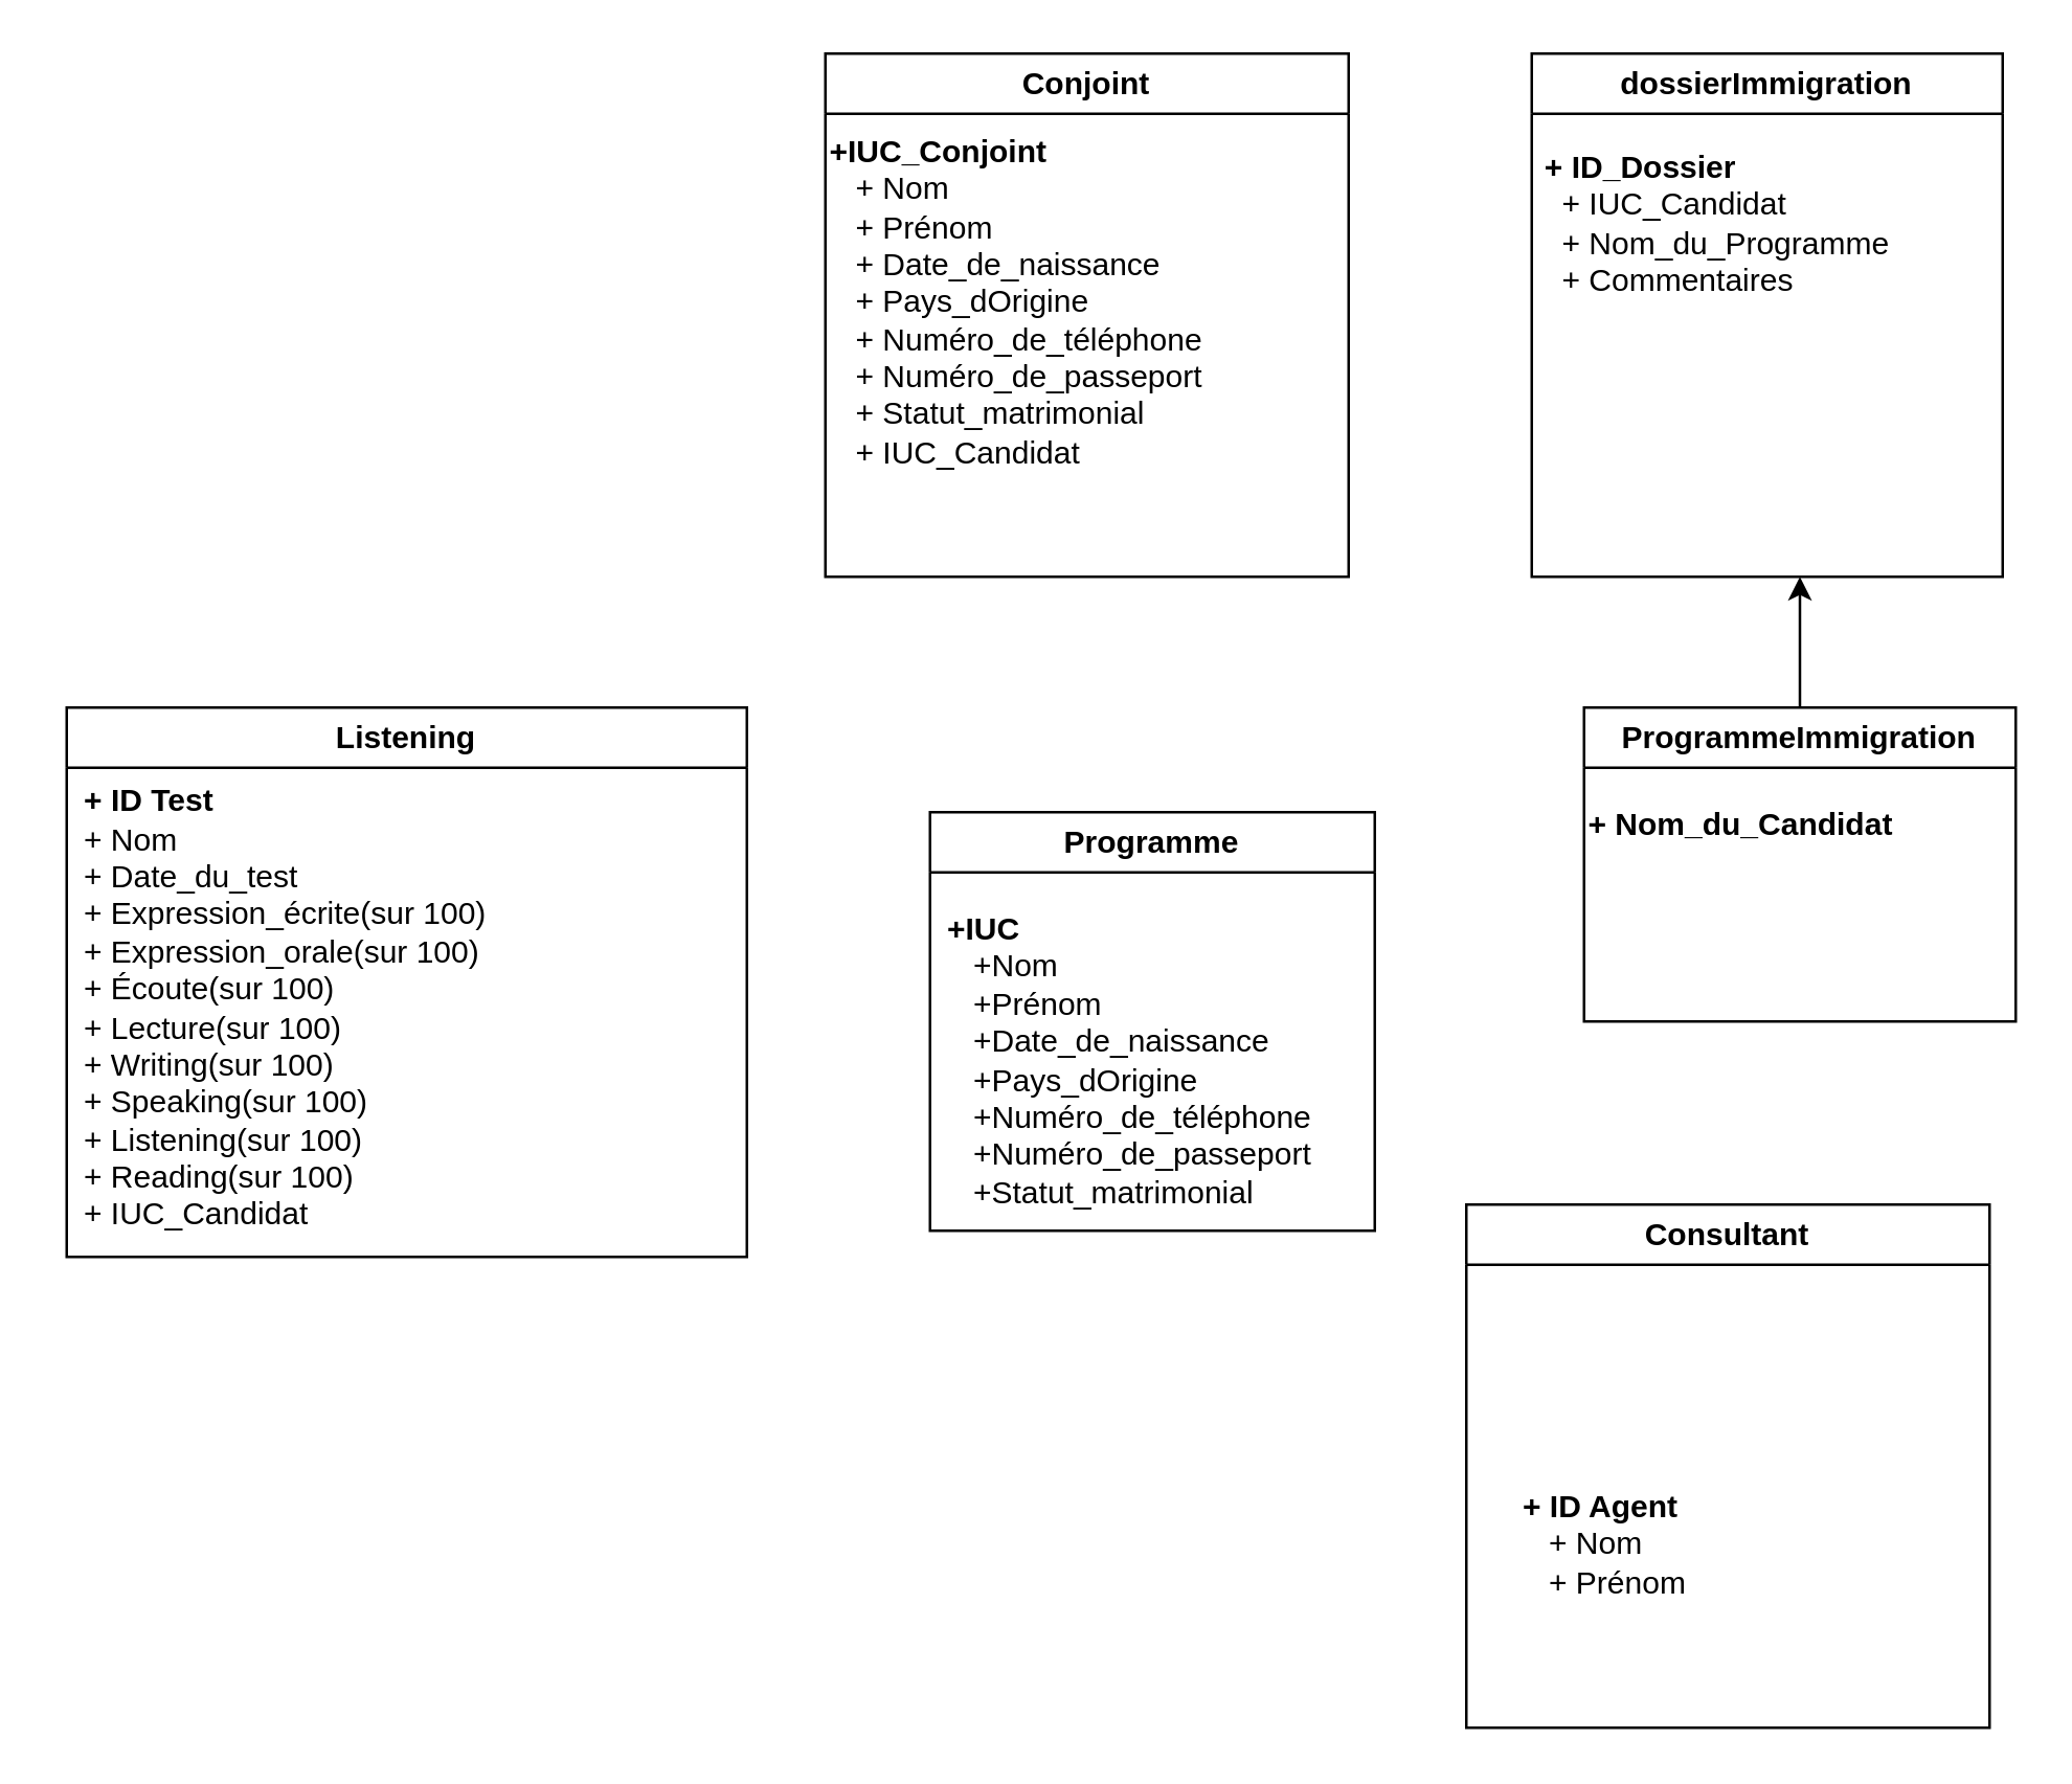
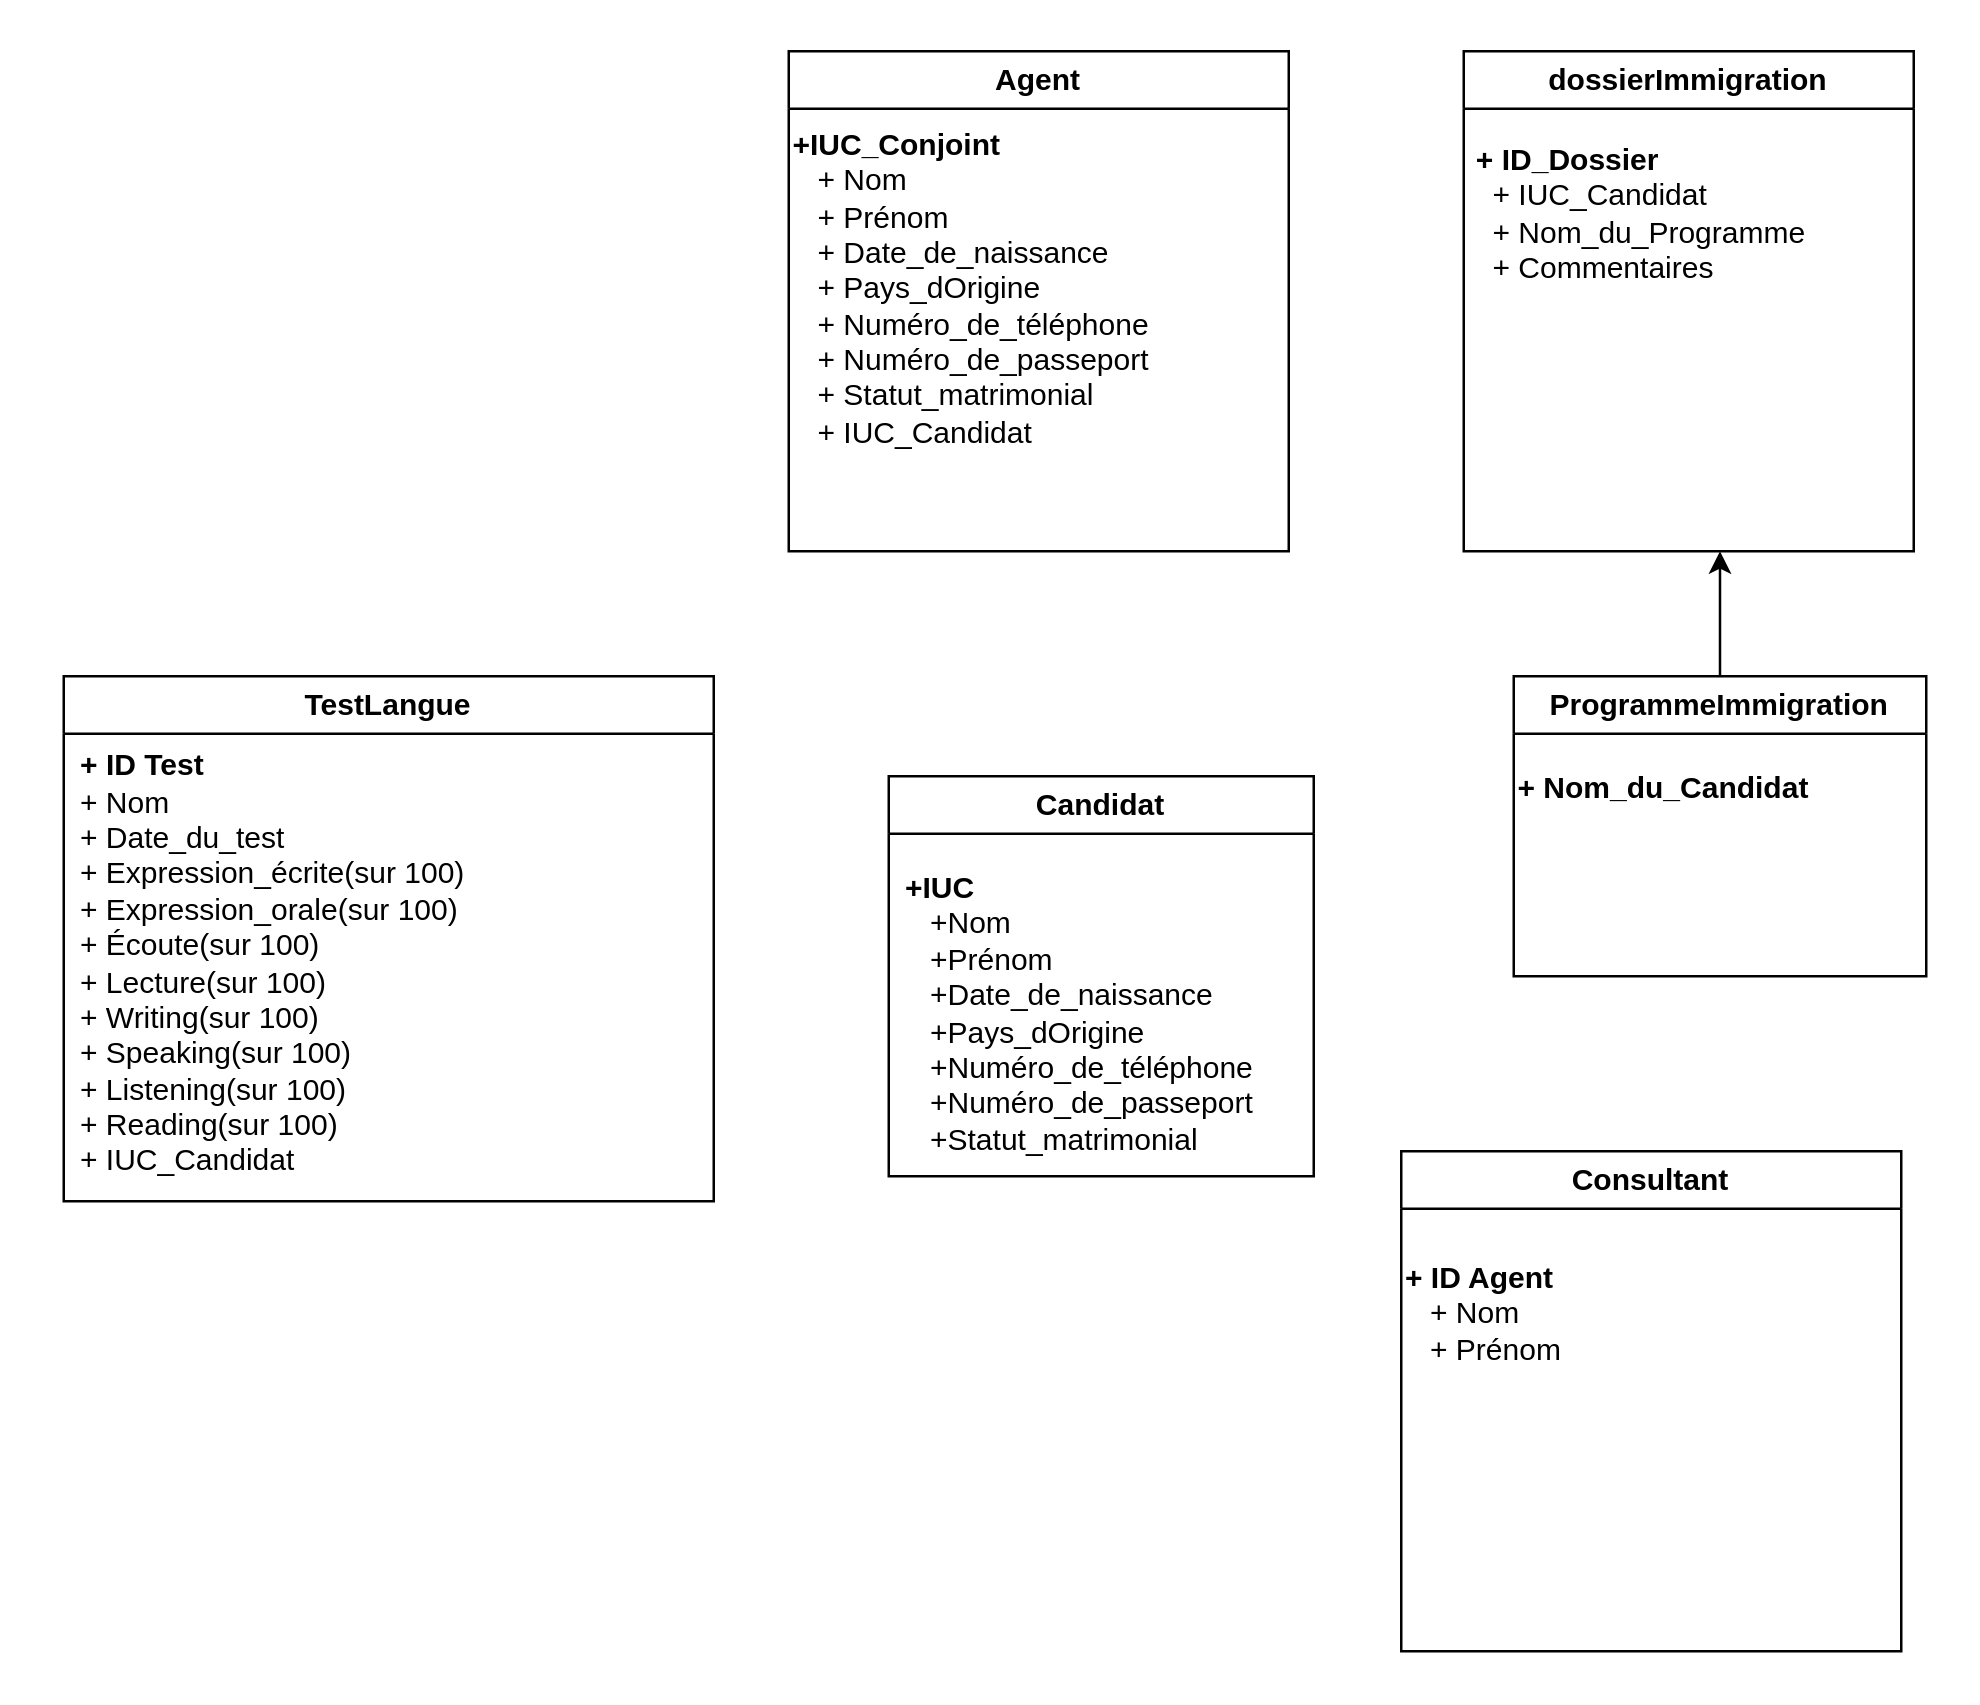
- <mxCell id="7" value="Conjoint" style="swimlane;whiteSpace=wrap;html=1;" vertex="1" parent="1"><mxGeometry x="315" y="20" width="200" height="200" as="geometry" /></mxCell>
+ <mxCell id="7" value="Agent" style="swimlane;whiteSpace=wrap;html=1;" vertex="1" parent="1"><mxGeometry x="315" y="20" width="200" height="200" as="geometry" /></mxCell>
- <mxCell id="9" value="Listening" style="swimlane;whiteSpace=wrap;html=1;" vertex="1" parent="1"><mxGeometry x="25" y="270" width="260" height="210" as="geometry" /></mxCell>
+ <mxCell id="9" value="TestLangue" style="swimlane;whiteSpace=wrap;html=1;" vertex="1" parent="1"><mxGeometry x="25" y="270" width="260" height="210" as="geometry" /></mxCell>
- <mxCell id="5" value="Programme" style="swimlane;whiteSpace=wrap;html=1;" vertex="1" parent="1"><mxGeometry x="355" y="310" width="170" height="160" as="geometry" /></mxCell>
+ <mxCell id="5" value="Candidat" style="swimlane;whiteSpace=wrap;html=1;" vertex="1" parent="1"><mxGeometry x="355" y="310" width="170" height="160" as="geometry" /></mxCell>
- <mxCell id="12" value="&lt;div&gt;&lt;b&gt;+ ID Agent&lt;/b&gt;&lt;/div&gt;&lt;div&gt;&amp;nbsp; &amp;nbsp;+ Nom&lt;/div&gt;&lt;div&gt;&amp;nbsp; &amp;nbsp;+ Prénom&lt;/div&gt;" style="text;html=1;align=left;verticalAlign=middle;resizable=0;points=[];autosize=1;strokeColor=none;fillColor=none;" vertex="1" parent="11"><mxGeometry x="20" y="100" width="90" height="60" as="geometry" /></mxCell>
+ <mxCell id="12" value="&lt;div&gt;&lt;b&gt;+ ID Agent&lt;/b&gt;&lt;/div&gt;&lt;div&gt;&amp;nbsp; &amp;nbsp;+ Nom&lt;/div&gt;&lt;div&gt;&amp;nbsp; &amp;nbsp;+ Prénom&lt;/div&gt;" style="text;html=1;align=left;verticalAlign=middle;resizable=0;points=[];autosize=1;strokeColor=none;fillColor=none;" vertex="1" parent="11"><mxGeometry y="35" width="90" height="60" as="geometry" /></mxCell>
